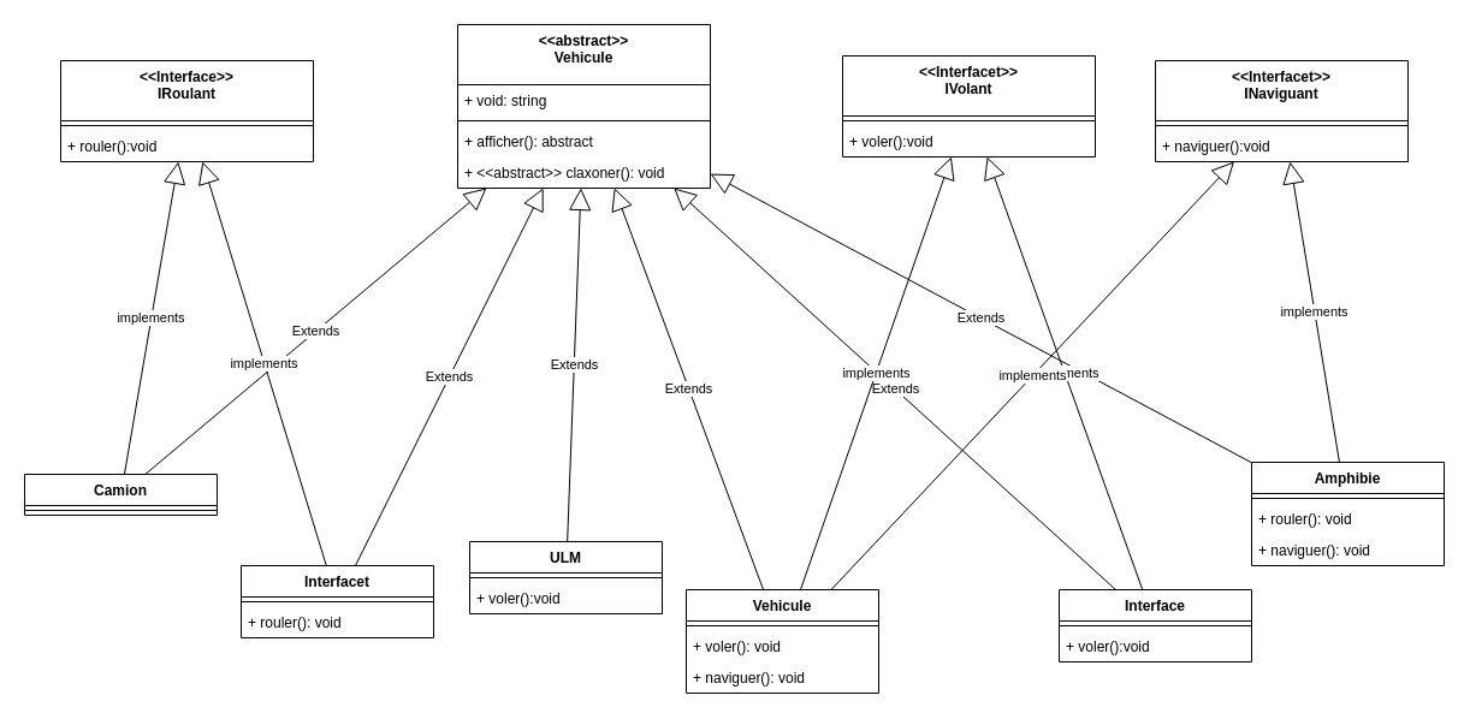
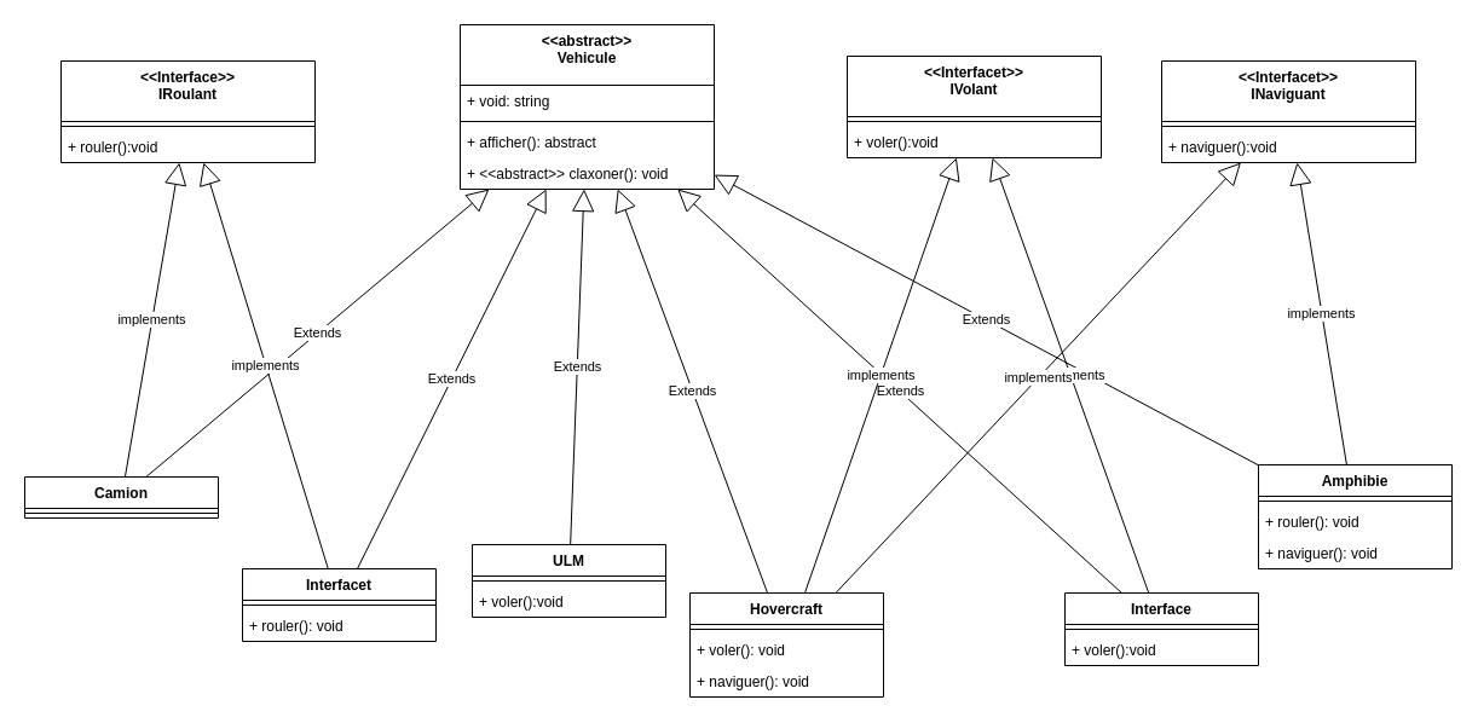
- <mxCell id="17" value="Vehicule" style="swimlane;fontStyle=1;align=center;verticalAlign=top;childLayout=stackLayout;horizontal=1;startSize=26;horizontalStack=0;resizeParent=1;resizeParentMax=0;resizeLast=0;collapsible=1;marginBottom=0;" vertex="1" parent="1"><mxGeometry x="570" y="490" width="160" height="86" as="geometry" /></mxCell>
+ <mxCell id="17" value="Hovercraft" style="swimlane;fontStyle=1;align=center;verticalAlign=top;childLayout=stackLayout;horizontal=1;startSize=26;horizontalStack=0;resizeParent=1;resizeParentMax=0;resizeLast=0;collapsible=1;marginBottom=0;" vertex="1" parent="1"><mxGeometry x="570" y="490" width="160" height="86" as="geometry" /></mxCell>
